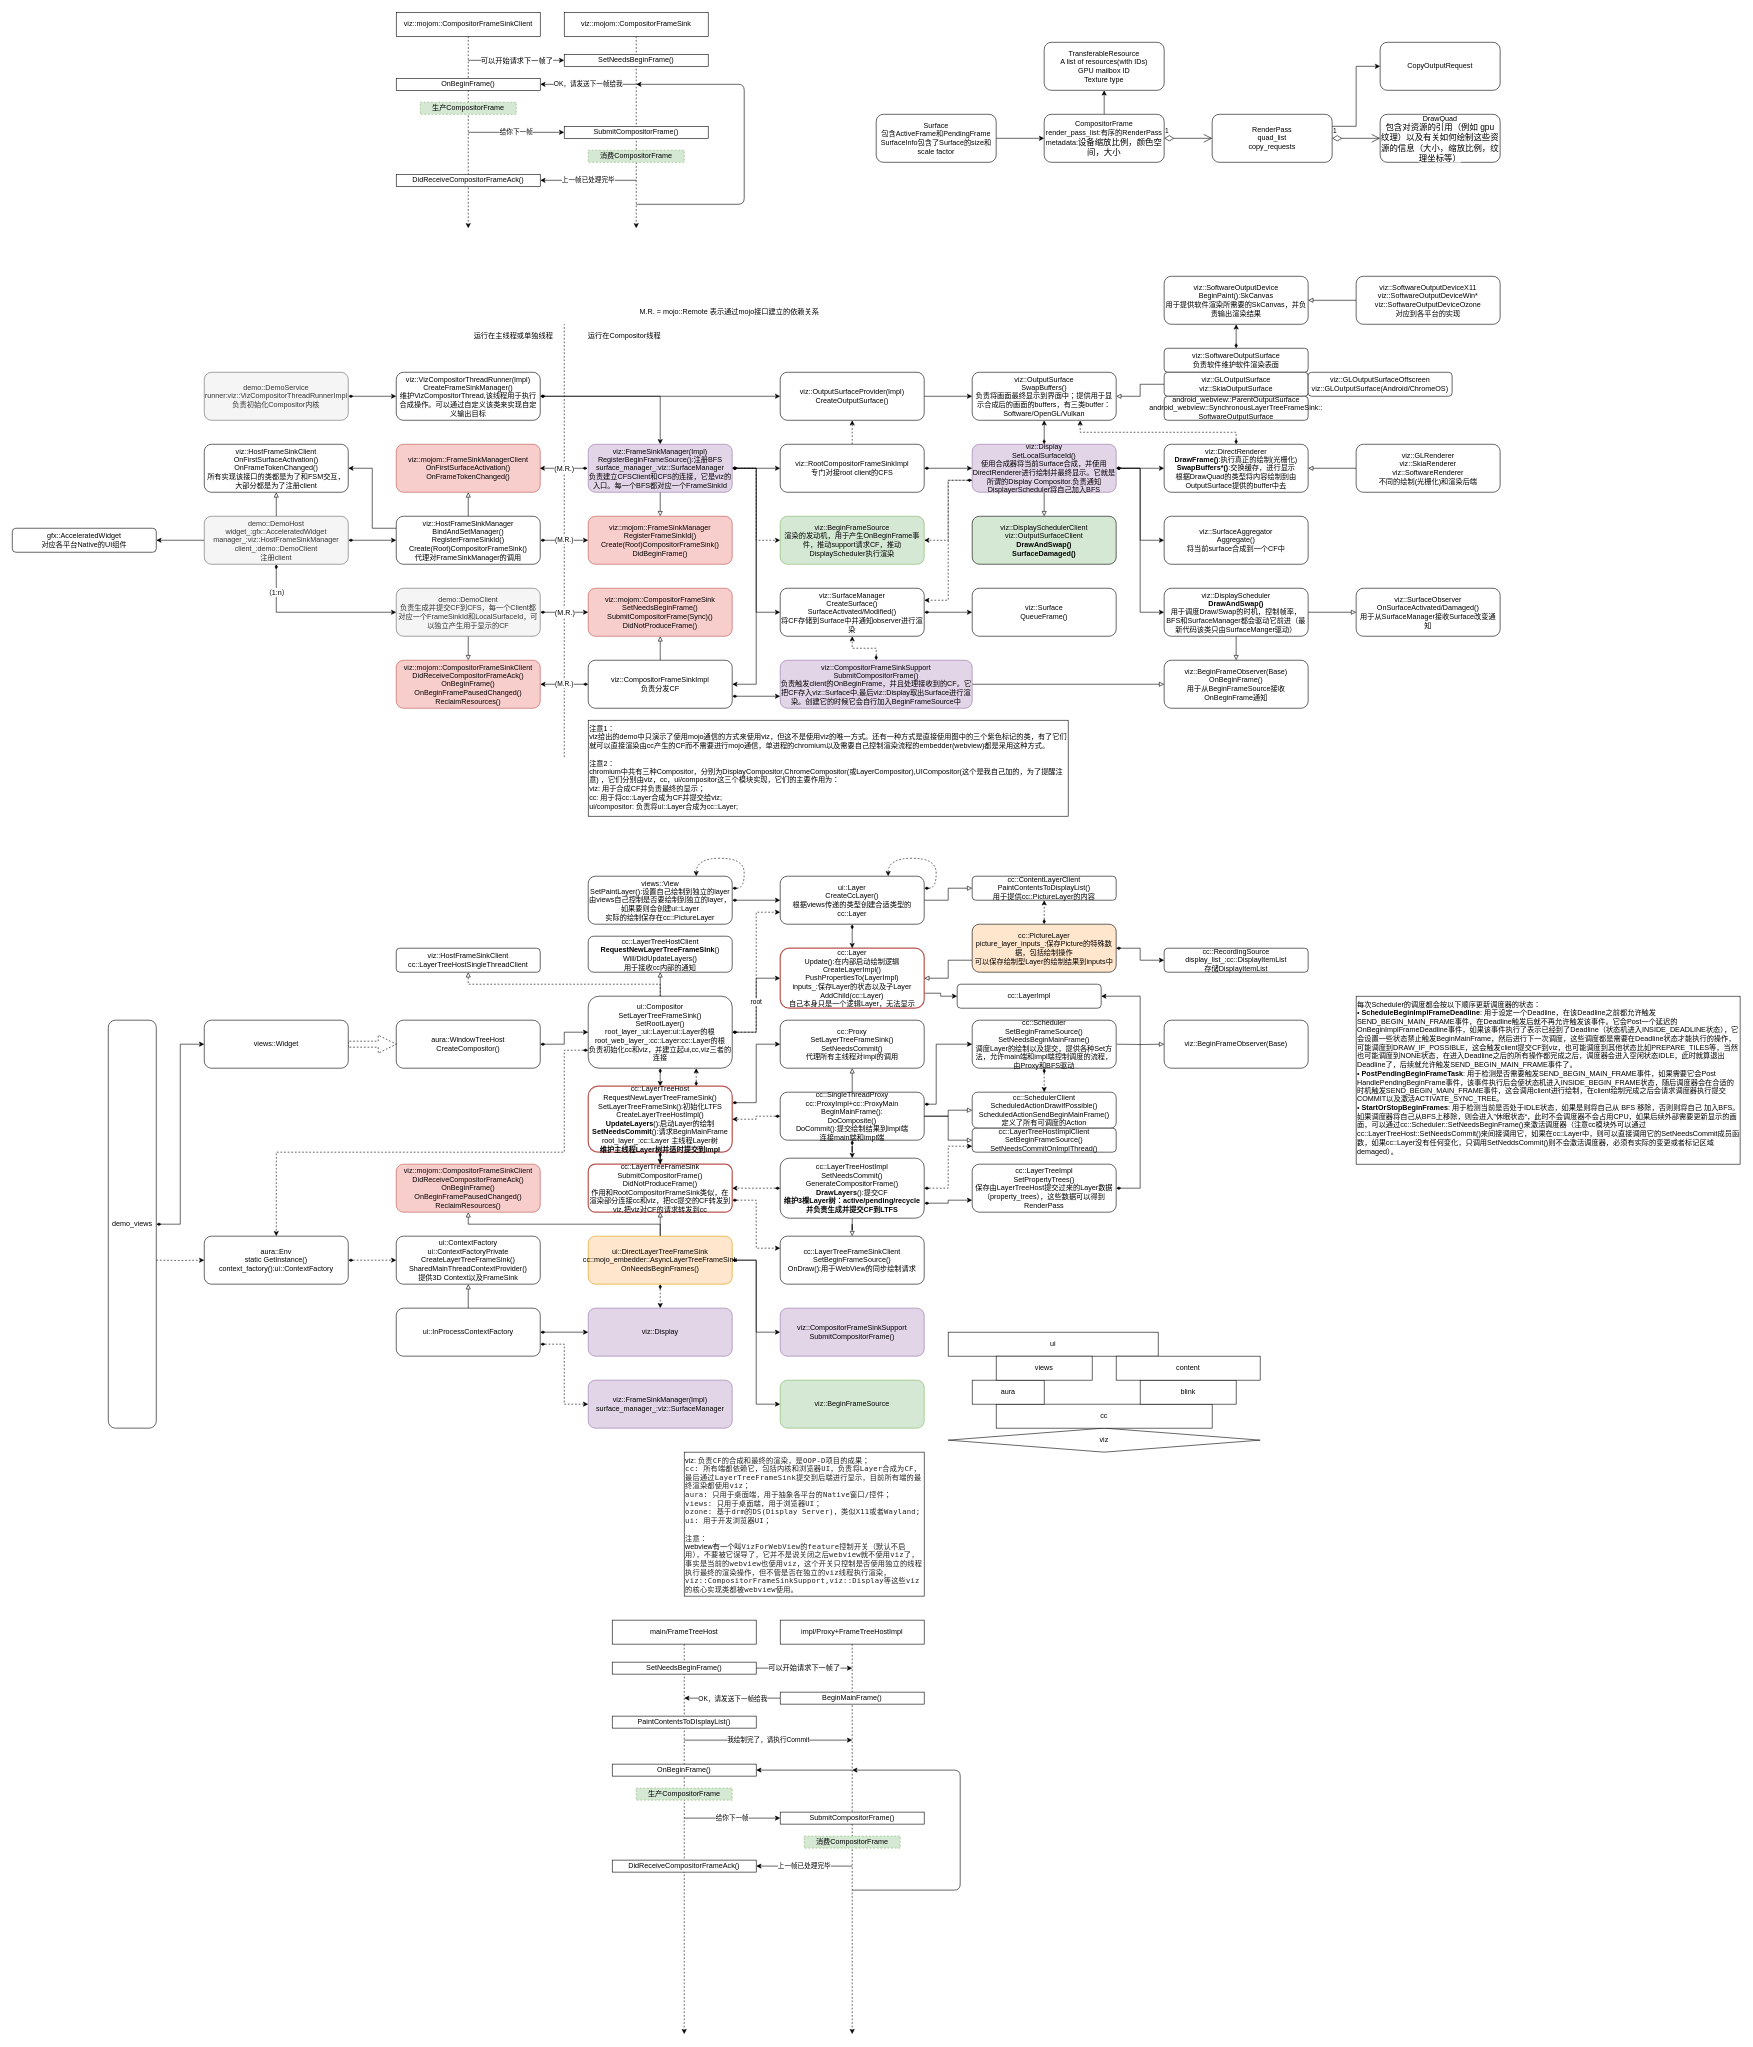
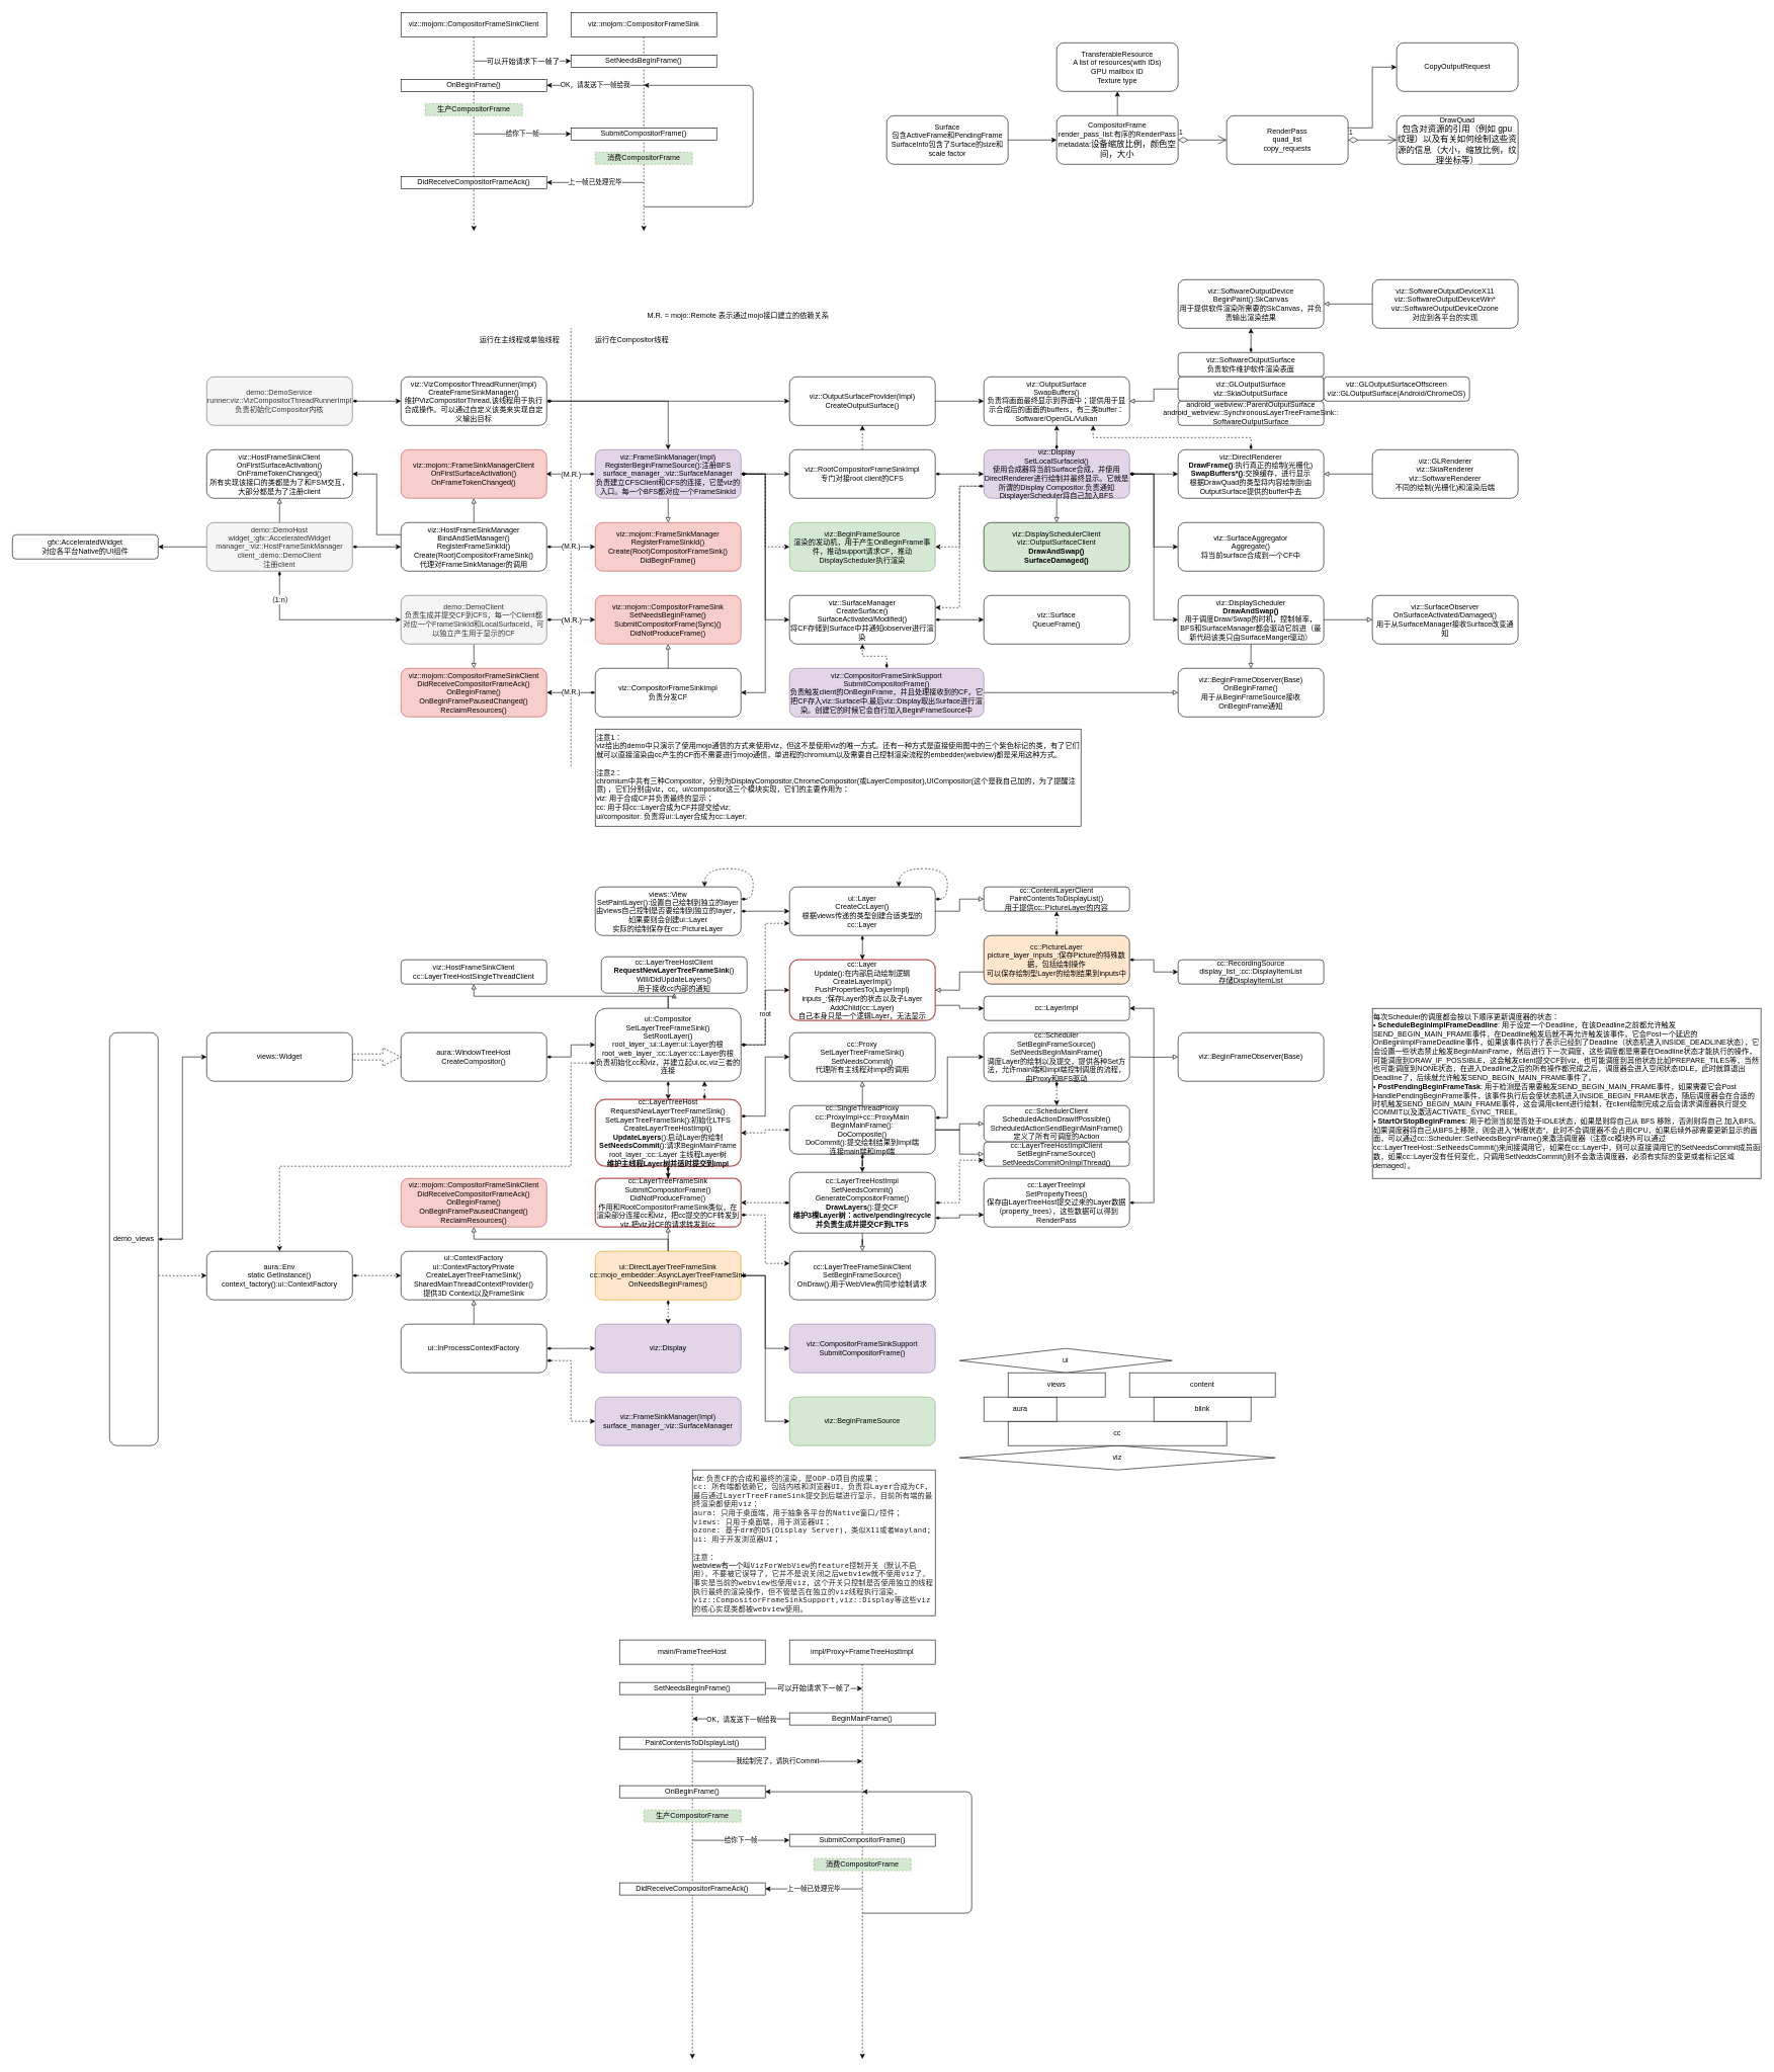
- <mxCell id="16" style="edgeStyle=orthogonalEdgeStyle;rounded=0;orthogonalLoop=1;jettySize=auto;html=1;exitX=1;exitY=0.75;exitDx=0;exitDy=0;entryX=0;entryY=0.75;entryDx=0;entryDy=0;startArrow=diamondThin;startFill=1;endArrow=classic;endFill=1;" parent="1" source="17" target="20" edge="1"><mxGeometry relative="1" as="geometry" /></mxCell>
- <mxCell id="131" value="cc::LayerTreeHostClient&lt;br&gt;&lt;b&gt;RequestNewLayerTreeFrameSink&lt;/b&gt;()&lt;br&gt;Will/DidUpdateLayers()&lt;br&gt;用于接收cc内部的通知" style="rounded=1;whiteSpace=wrap;html=1;" parent="1" vertex="1"><mxGeometry x="980" y="1560" width="240" height="60" as="geometry" /></mxCell>
+ <mxCell id="131" value="cc::LayerTreeHostClient&lt;br&gt;&lt;b&gt;RequestNewLayerTreeFrameSink&lt;/b&gt;()&lt;br&gt;Will/DidUpdateLayers()&lt;br&gt;用于接收cc内部的通知" style="rounded=1;whiteSpace=wrap;html=1;" parent="1" vertex="1"><mxGeometry x="990" y="1575" width="240" height="60" as="geometry" /></mxCell>
- <mxCell id="129" style="edgeStyle=orthogonalEdgeStyle;rounded=0;orthogonalLoop=1;jettySize=auto;html=1;startArrow=none;startFill=0;endArrow=block;endFill=0;dashed=1;" parent="1" source="130" target="217" edge="1"><mxGeometry relative="1" as="geometry"><Array as="points"><mxPoint x="1100" y="1640" /><mxPoint x="780" y="1640" /></Array></mxGeometry></mxCell>
+ <mxCell id="129" style="edgeStyle=orthogonalEdgeStyle;rounded=0;orthogonalLoop=1;jettySize=auto;html=1;startArrow=none;startFill=0;endArrow=block;endFill=0;" parent="1" source="130" target="217" edge="1"><mxGeometry relative="1" as="geometry"><Array as="points"><mxPoint x="1100" y="1640" /><mxPoint x="780" y="1640" /></Array></mxGeometry></mxCell>
- <mxCell id="179" value="cc::LayerImpl&lt;br&gt;" style="rounded=1;whiteSpace=wrap;html=1;" parent="1" vertex="1"><mxGeometry x="1595" y="1640" width="240" height="40" as="geometry" /></mxCell>
+ <mxCell id="179" value="cc::LayerImpl&lt;br&gt;" style="rounded=1;whiteSpace=wrap;html=1;" parent="1" vertex="1"><mxGeometry x="1620" y="1640" width="240" height="40" as="geometry" /></mxCell>
- <mxCell id="184" value="ui" style="rounded=0;whiteSpace=wrap;html=1;align=center;" parent="1" vertex="1"><mxGeometry x="1580" y="2220" width="350" height="40" as="geometry" /></mxCell>
+ <mxCell id="184" value="ui" style="rhombus;whiteSpace=wrap;html=1;align=center;" parent="1" vertex="1"><mxGeometry x="1580" y="2220" width="350" height="40" as="geometry" /></mxCell>
